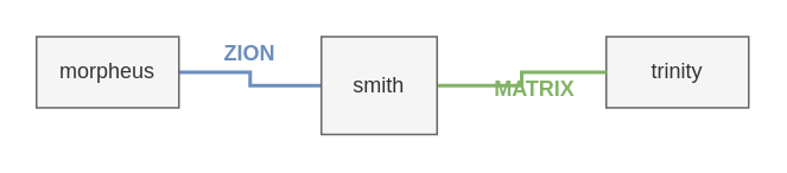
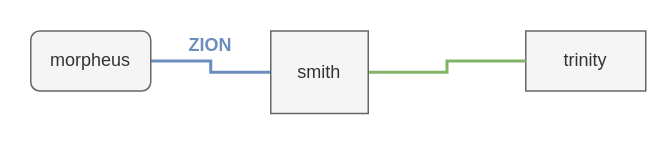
- <mxCell id="4" value="morpheus" style="whiteSpace=wrap;html=1;fillColor=#f5f5f5;strokeColor=#666666;fontColor=#333333;" parent="1" vertex="1"><mxGeometry x="20" y="20" width="80" height="40" as="geometry" /></mxCell>
+ <mxCell id="4" value="morpheus" style="whiteSpace=wrap;html=1;fillColor=#f5f5f5;strokeColor=#666666;fontColor=#333333;rounded=1;" parent="1" vertex="1"><mxGeometry x="20" y="20" width="80" height="40" as="geometry" /></mxCell>
- <mxCell id="2" value="trinity" style="whiteSpace=wrap;html=1;fillColor=#f5f5f5;strokeColor=#666666;fontColor=#333333;" parent="1" vertex="1"><mxGeometry x="340" y="20" width="80" height="40" as="geometry" /></mxCell>
+ <mxCell id="2" value="trinity" style="whiteSpace=wrap;html=1;fillColor=#f5f5f5;strokeColor=#666666;fontColor=#333333;" parent="1" vertex="1"><mxGeometry x="350" y="20" width="80" height="40" as="geometry" /></mxCell>
- <mxCell id="8" value="&lt;font color=&quot;#82b366&quot;&gt;MATRIX&lt;/font&gt;" style="text;html=1;strokeColor=none;fillColor=none;align=center;verticalAlign=middle;whiteSpace=wrap;rounded=0;dashed=1;fontStyle=1" vertex="1" parent="1"><mxGeometry x="260" y="40" width="80" height="20" as="geometry" /></mxCell>
